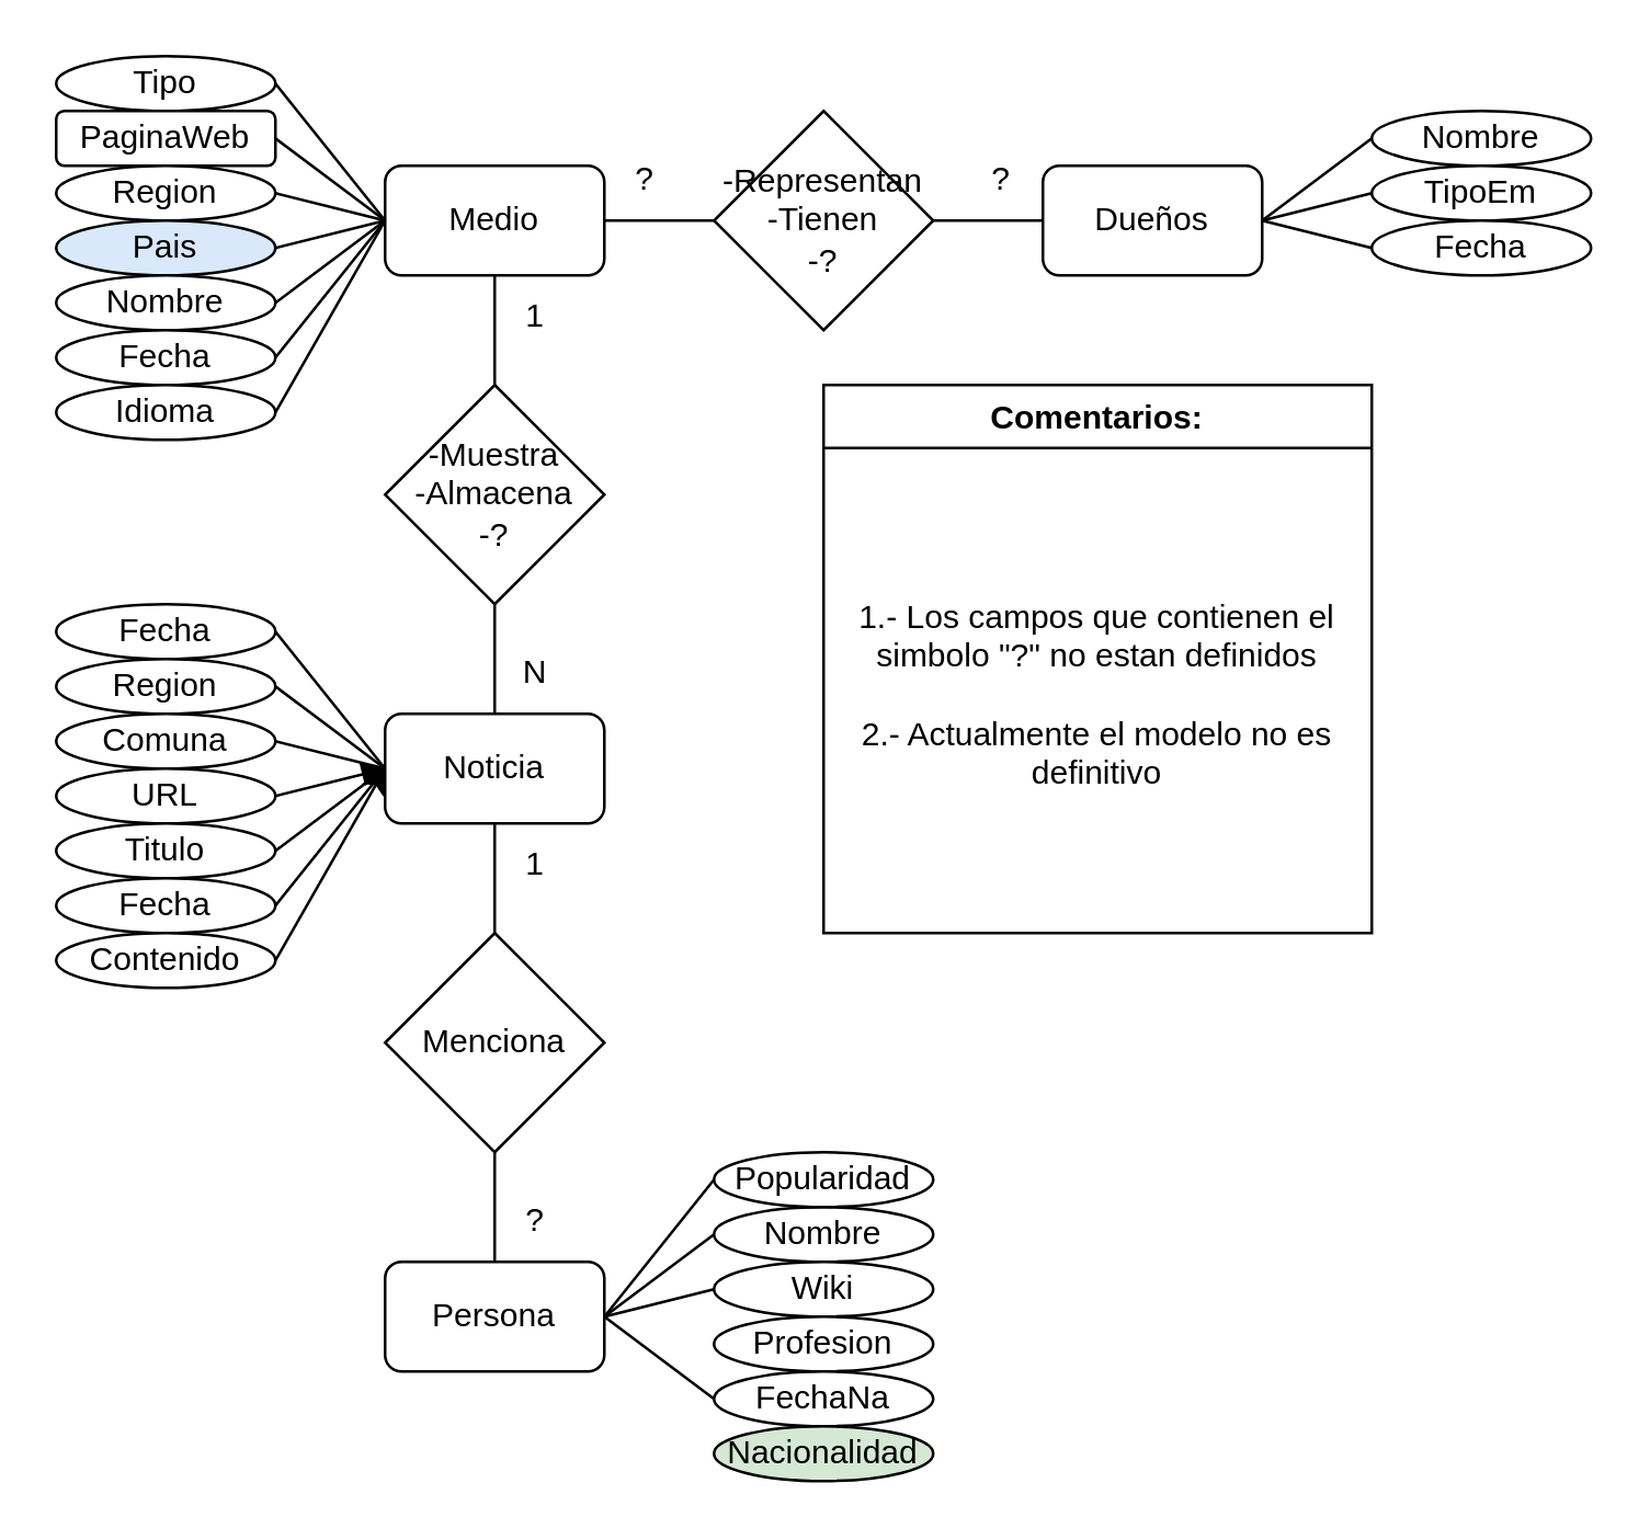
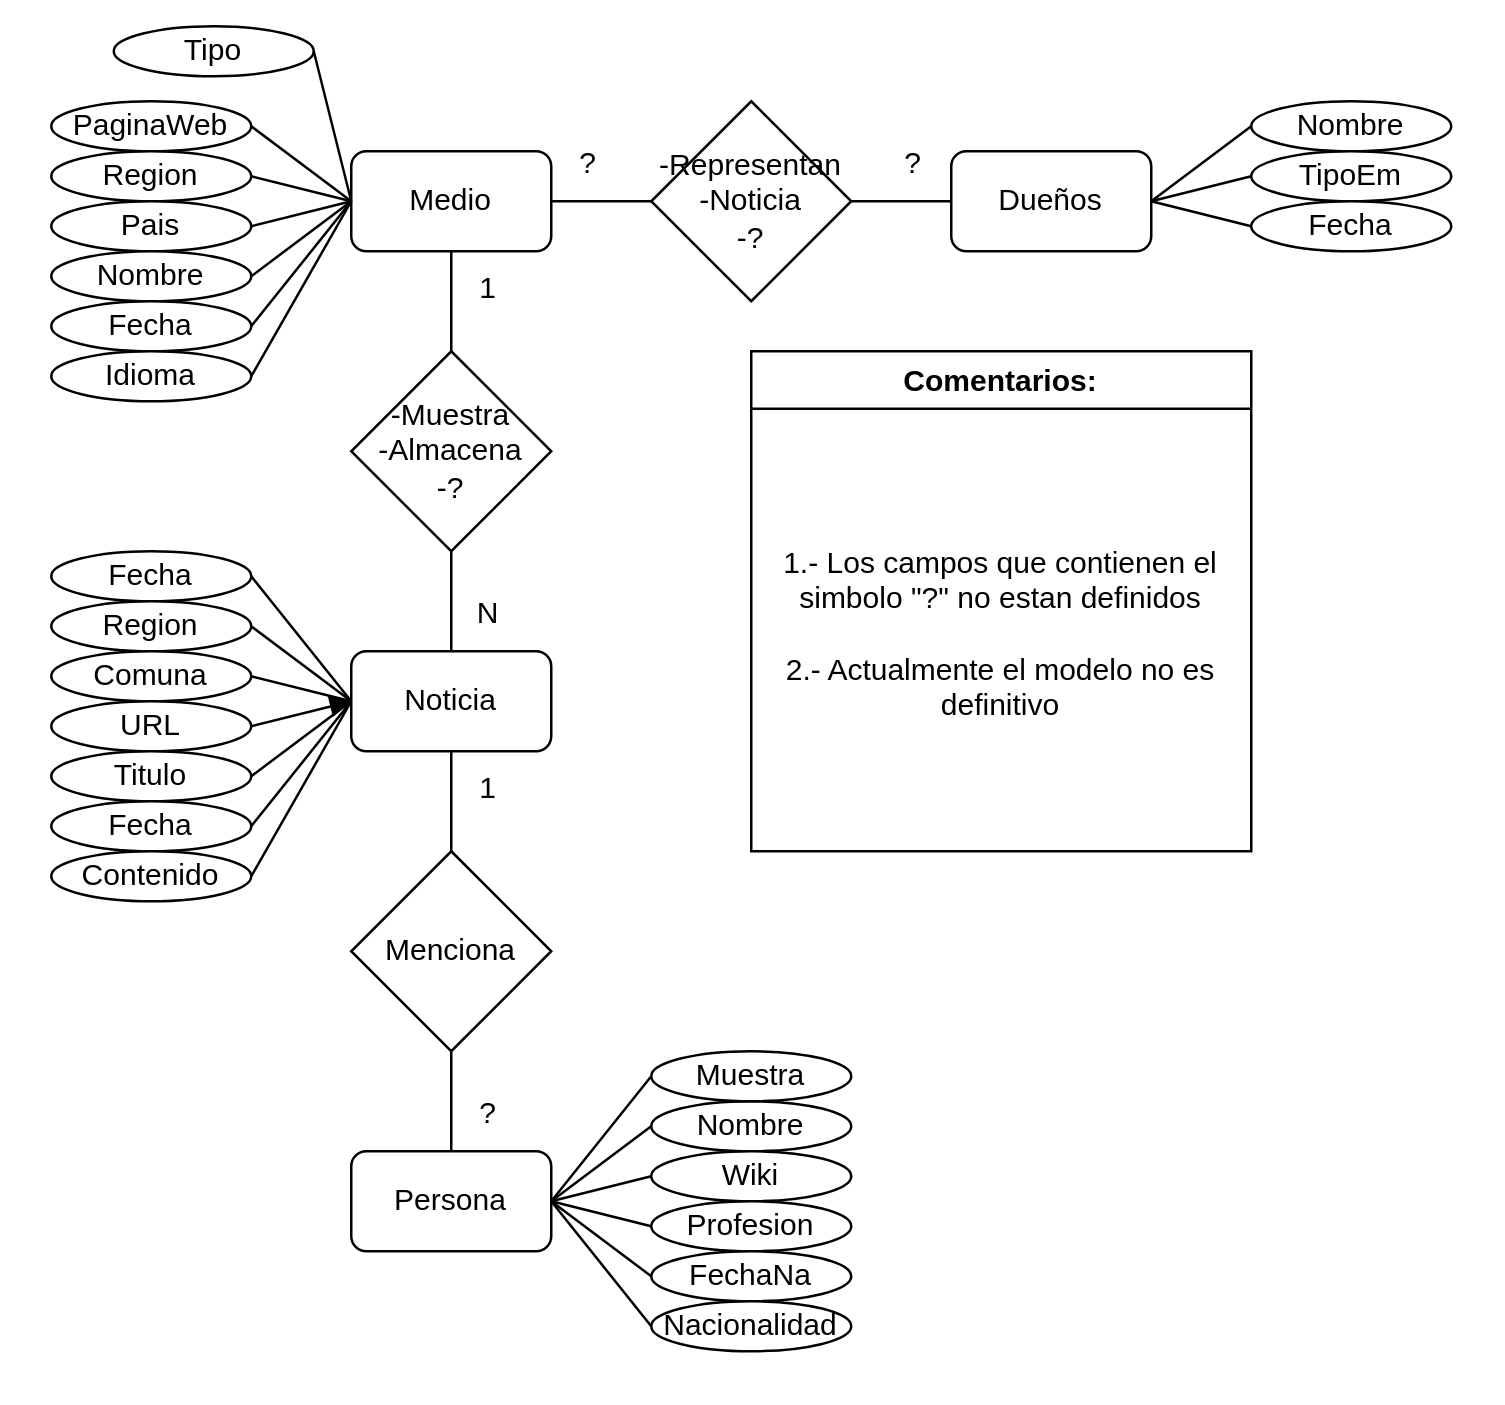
- <mxCell id="21" value="Tipo" style="ellipse;whiteSpace=wrap;html=1;" vertex="1" parent="1"><mxGeometry x="20" y="20" width="80" height="20" as="geometry" /></mxCell>
+ <mxCell id="21" value="Tipo" style="ellipse;whiteSpace=wrap;html=1;" vertex="1" parent="1"><mxGeometry x="45" y="10" width="80" height="20" as="geometry" /></mxCell>
- <mxCell id="22" value="PaginaWeb" style="whiteSpace=wrap;html=1;rounded=1;" vertex="1" parent="1"><mxGeometry x="20" y="40" width="80" height="20" as="geometry" /></mxCell>
+ <mxCell id="22" value="PaginaWeb" style="ellipse;whiteSpace=wrap;html=1;" vertex="1" parent="1"><mxGeometry x="20" y="40" width="80" height="20" as="geometry" /></mxCell>
- <mxCell id="8" value="-Representan&lt;br&gt;-Tienen&lt;br&gt;-?" style="rhombus;whiteSpace=wrap;html=1;" vertex="1" parent="1"><mxGeometry x="260" y="40" width="80" height="80" as="geometry" /></mxCell>
+ <mxCell id="8" value="-Representan&lt;br&gt;-Noticia&lt;br&gt;-?" style="rhombus;whiteSpace=wrap;html=1;" vertex="1" parent="1"><mxGeometry x="260" y="40" width="80" height="80" as="geometry" /></mxCell>
- <mxCell id="24" value="Pais" style="ellipse;whiteSpace=wrap;html=1;fillColor=#dae8fc;" vertex="1" parent="1"><mxGeometry x="20" y="80" width="80" height="20" as="geometry" /></mxCell>
+ <mxCell id="24" value="Pais" style="ellipse;whiteSpace=wrap;html=1;" vertex="1" parent="1"><mxGeometry x="20" y="80" width="80" height="20" as="geometry" /></mxCell>
- <mxCell id="42" value="" style="endArrow=classic;html=1;exitX=1;exitY=0.5;exitDx=0;exitDy=0;entryX=0;entryY=0.5;entryDx=0;entryDy=0;" edge="1" parent="1" source="41" target="2"><mxGeometry width="50" height="50" relative="1" as="geometry"><mxPoint x="120" y="350" as="sourcePoint" /><mxPoint x="310" y="390" as="targetPoint" /></mxGeometry></mxCell>
+ <mxCell id="42" value="" style="endArrow=none;html=1;exitX=1;exitY=0.5;exitDx=0;exitDy=0;entryX=0;entryY=0.5;entryDx=0;entryDy=0;" edge="1" parent="1" source="41" target="2"><mxGeometry width="50" height="50" relative="1" as="geometry"><mxPoint x="120" y="350" as="sourcePoint" /><mxPoint x="310" y="390" as="targetPoint" /></mxGeometry></mxCell>
- <mxCell id="60" value="Popularidad" style="ellipse;whiteSpace=wrap;html=1;" vertex="1" parent="1"><mxGeometry x="260" y="420" width="80" height="20" as="geometry" /></mxCell>
+ <mxCell id="60" value="Muestra" style="ellipse;whiteSpace=wrap;html=1;" vertex="1" parent="1"><mxGeometry x="260" y="420" width="80" height="20" as="geometry" /></mxCell>
+ <mxCell id="64" value="" style="endArrow=none;html=1;exitX=1;exitY=0.5;exitDx=0;exitDy=0;entryX=0;entryY=0.5;entryDx=0;entryDy=0;" edge="1" parent="1" source="5" target="57"><mxGeometry width="50" height="50" relative="1" as="geometry"><mxPoint x="300" y="340" as="sourcePoint" /><mxPoint x="350" y="290" as="targetPoint" /></mxGeometry></mxCell>
+ <mxCell id="66" value="" style="endArrow=none;html=1;exitX=1;exitY=0.5;exitDx=0;exitDy=0;entryX=0;entryY=0.5;entryDx=0;entryDy=0;" edge="1" parent="1" source="5" target="59"><mxGeometry width="50" height="50" relative="1" as="geometry"><mxPoint x="300" y="340" as="sourcePoint" /><mxPoint x="350" y="290" as="targetPoint" /></mxGeometry></mxCell>
- <mxCell id="59" value="Nacionalidad" style="ellipse;whiteSpace=wrap;html=1;fillColor=#d5e8d4;" vertex="1" parent="1"><mxGeometry x="260" y="520" width="80" height="20" as="geometry" /></mxCell>
+ <mxCell id="59" value="Nacionalidad" style="ellipse;whiteSpace=wrap;html=1;" vertex="1" parent="1"><mxGeometry x="260" y="520" width="80" height="20" as="geometry" /></mxCell>
